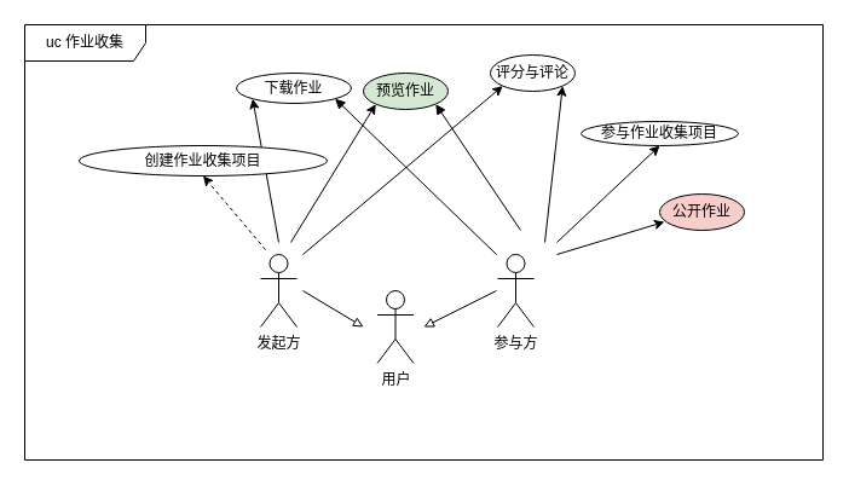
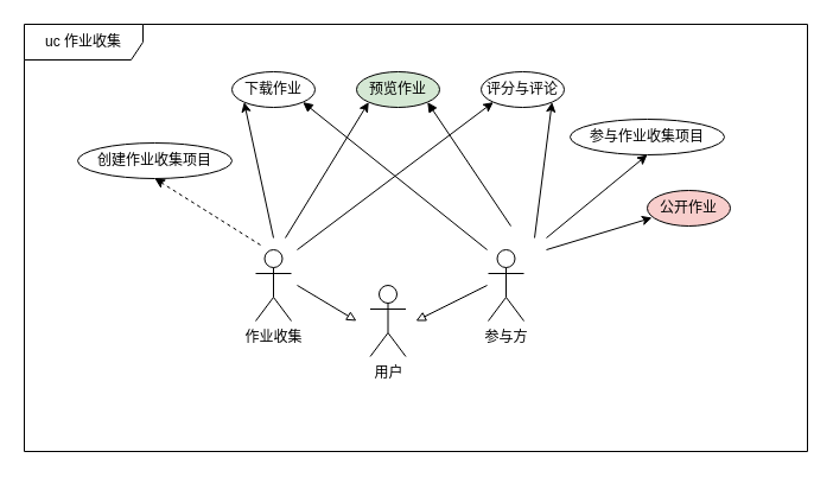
- <mxCell id="14" value="评分与评论" style="ellipse;whiteSpace=wrap;html=1;" parent="1" vertex="1"><mxGeometry x="405" y="45" as="geometry" width="70" height="30" /></mxCell>
+ <mxCell id="14" value="评分与评论" style="ellipse;whiteSpace=wrap;html=1;" parent="1" vertex="1"><mxGeometry as="geometry" x="405" width="70" height="30" y="60" /></mxCell>
- <mxCell id="16" value="下载作业" style="ellipse;whiteSpace=wrap;html=1;" parent="1" vertex="1"><mxGeometry x="195" y="60" as="geometry" width="95" height="25" /></mxCell>
+ <mxCell id="16" value="下载作业" style="ellipse;whiteSpace=wrap;html=1;" parent="1" vertex="1"><mxGeometry as="geometry" x="195" width="70" height="30" y="60" /></mxCell>
- <mxCell id="13" value="参与作业收集项目" style="ellipse;whiteSpace=wrap;html=1;" parent="1" vertex="1"><mxGeometry x="480" y="100" as="geometry" width="130" height="20" /></mxCell>
+ <mxCell id="13" value="参与作业收集项目" style="ellipse;whiteSpace=wrap;html=1;" parent="1" vertex="1"><mxGeometry as="geometry" x="480" width="130" height="30" y="100" /></mxCell>
- <mxCell id="12" value="创建作业收集项目" style="ellipse;whiteSpace=wrap;html=1;" parent="1" vertex="1"><mxGeometry x="65" y="120" as="geometry" width="205" height="25" /></mxCell>
+ <mxCell id="12" value="创建作业收集项目" style="ellipse;whiteSpace=wrap;html=1;" parent="1" vertex="1"><mxGeometry as="geometry" x="65" width="130" height="30" y="120" /></mxCell>
- <mxCell id="7" value="发起方" style="shape=umlActor;verticalLabelPosition=bottom;labelBackgroundColor=#ffffff;verticalAlign=top;html=1;" parent="1" vertex="1"><mxGeometry as="geometry" x="215" width="30" height="60" y="210" /></mxCell>
+ <mxCell id="7" value="作业收集" style="shape=umlActor;verticalLabelPosition=bottom;labelBackgroundColor=#ffffff;verticalAlign=top;html=1;" parent="1" vertex="1"><mxGeometry as="geometry" x="215" width="30" height="60" y="210" /></mxCell>
